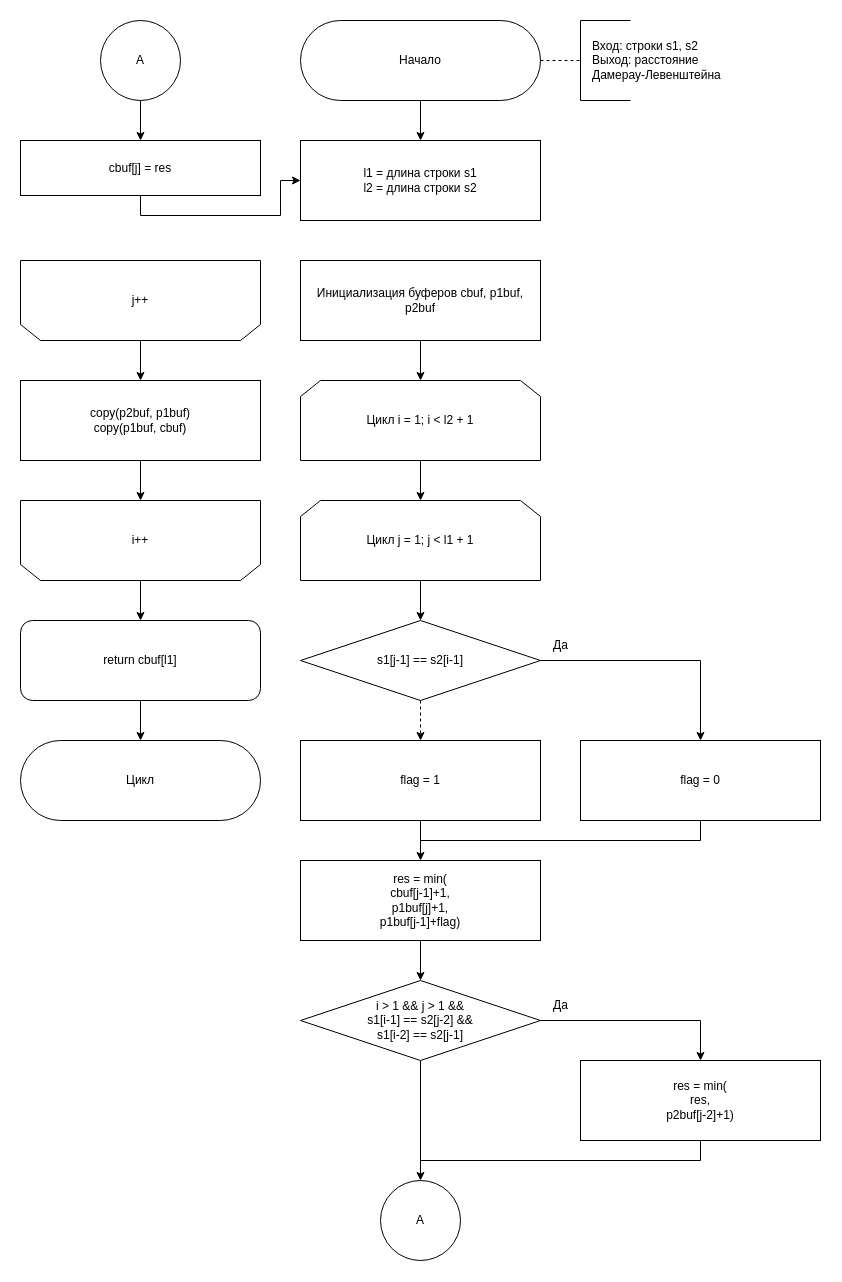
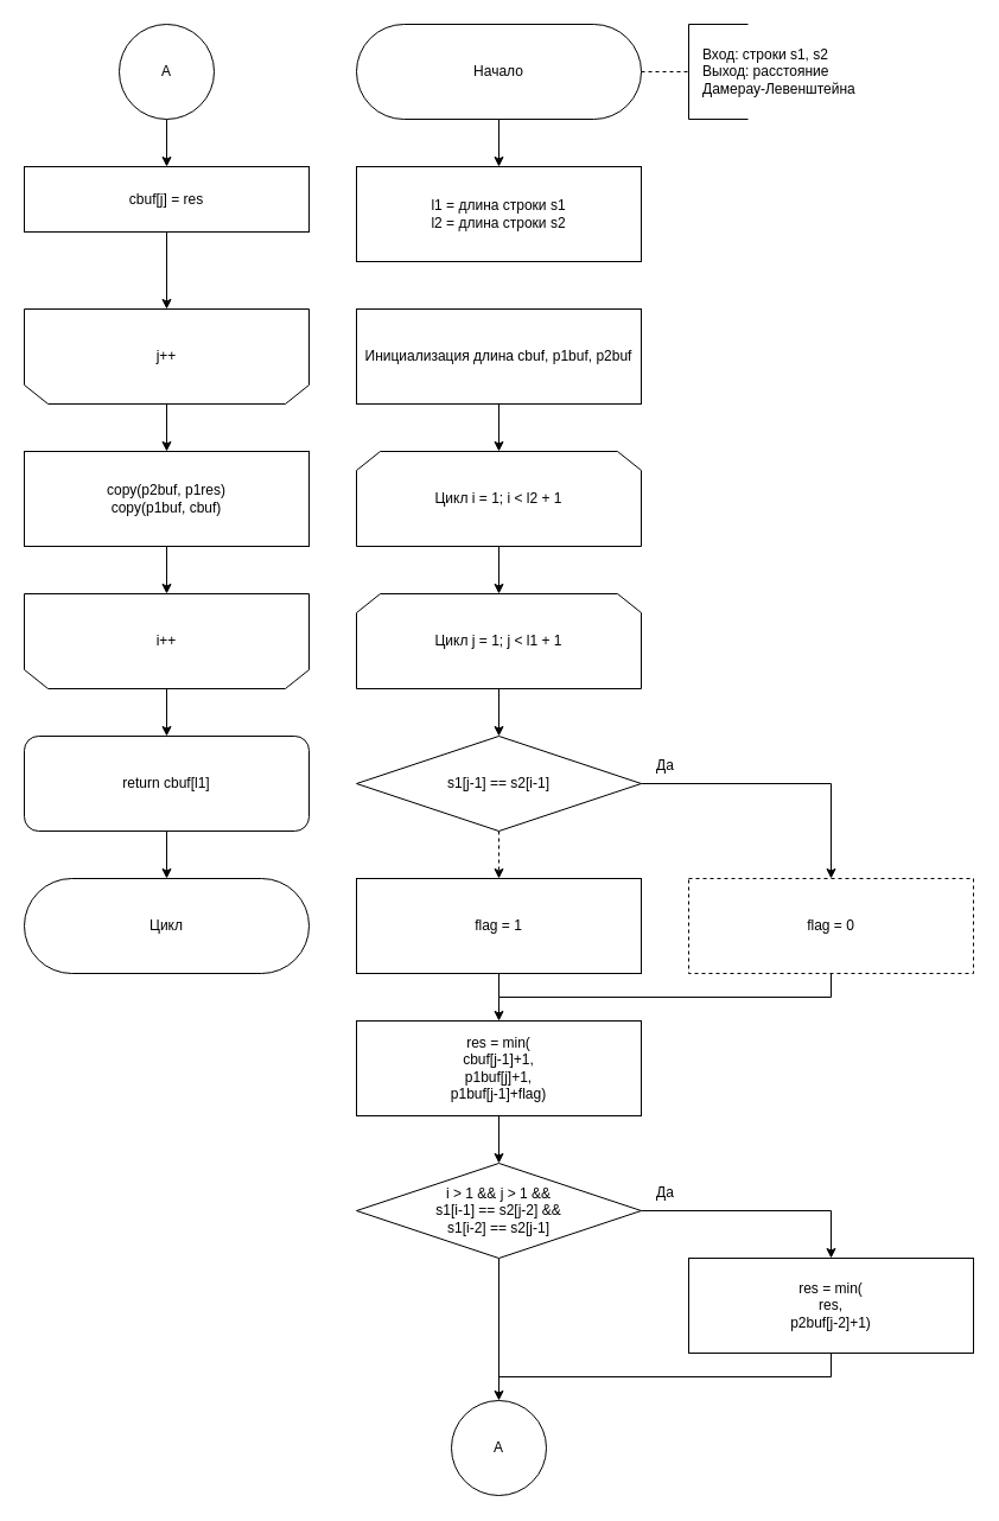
- <mxCell id="20" style="edgeStyle=orthogonalEdgeStyle;rounded=0;orthogonalLoop=1;jettySize=auto;html=1;exitX=0.5;exitY=1;exitDx=0;exitDy=0;" edge="1" parent="1" source="21" target="5"><mxGeometry relative="1" as="geometry" /></mxCell>
+ <mxCell id="20" style="edgeStyle=orthogonalEdgeStyle;rounded=0;orthogonalLoop=1;jettySize=auto;html=1;exitX=0.5;exitY=1;exitDx=0;exitDy=0;entryX=0.5;entryY=1;entryDx=0;entryDy=0;" edge="1" parent="1" source="21" target="23"><mxGeometry relative="1" as="geometry" /></mxCell>
- <mxCell id="11" value="Инициализация буферов cbuf, p1buf, p2buf" style="rounded=0;whiteSpace=wrap;html=1;shadow=0;" vertex="1" parent="1"><mxGeometry x="300" y="260" width="240" height="80" as="geometry" /></mxCell>
+ <mxCell id="11" value="Инициализация длина cbuf, p1buf, p2buf" style="rounded=0;whiteSpace=wrap;html=1;shadow=0;" vertex="1" parent="1"><mxGeometry x="300" y="260" width="240" height="80" as="geometry" /></mxCell>
- <mxCell id="25" value="copy(p2buf, p1buf)&lt;br&gt;copy(p1buf, cbuf)" style="rounded=0;whiteSpace=wrap;html=1;shadow=0;" vertex="1" parent="1"><mxGeometry y="380" width="240" height="80" as="geometry" x="20" /></mxCell>
+ <mxCell id="25" value="copy(p2buf, p1res)&lt;br&gt;copy(p1buf, cbuf)" style="rounded=0;whiteSpace=wrap;html=1;shadow=0;" vertex="1" parent="1"><mxGeometry y="380" width="240" height="80" as="geometry" x="20" /></mxCell>
- <mxCell id="18" value="flag = 0" style="rounded=0;whiteSpace=wrap;html=1;shadow=0;" vertex="1" parent="1"><mxGeometry x="580" y="740" width="240" height="80" as="geometry" /></mxCell>
+ <mxCell id="18" value="flag = 0" style="rounded=0;whiteSpace=wrap;html=1;shadow=0;dashed=1;" vertex="1" parent="1"><mxGeometry x="580" y="740" width="240" height="80" as="geometry" /></mxCell>
